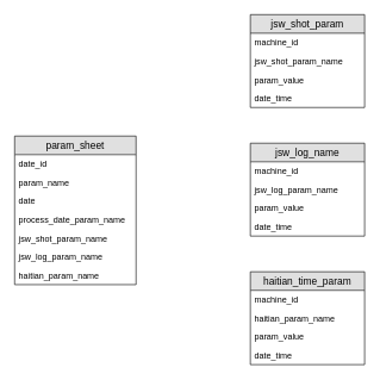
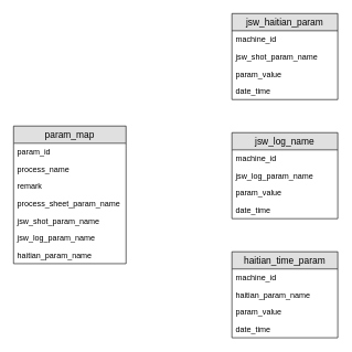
- <mxCell id="2" value="jsw_shot_param" style="swimlane;fontStyle=0;childLayout=stackLayout;horizontal=1;startSize=26;fillColor=#e0e0e0;horizontalStack=0;resizeParent=1;resizeParentMax=0;resizeLast=0;collapsible=1;marginBottom=0;swimlaneFillColor=#ffffff;align=center;fontSize=14;" vertex="1" parent="1"><mxGeometry x="350" y="20" width="160" height="130" as="geometry" /></mxCell>
+ <mxCell id="2" value="jsw_haitian_param" style="swimlane;fontStyle=0;childLayout=stackLayout;horizontal=1;startSize=26;fillColor=#e0e0e0;horizontalStack=0;resizeParent=1;resizeParentMax=0;resizeLast=0;collapsible=1;marginBottom=0;swimlaneFillColor=#ffffff;align=center;fontSize=14;" vertex="1" parent="1"><mxGeometry x="350" y="20" width="160" height="130" as="geometry" /></mxCell>
- <mxCell id="17" value="param_sheet" style="swimlane;fontStyle=0;childLayout=stackLayout;horizontal=1;startSize=26;fillColor=#e0e0e0;horizontalStack=0;resizeParent=1;resizeParentMax=0;resizeLast=0;collapsible=1;marginBottom=0;swimlaneFillColor=#ffffff;align=center;fontSize=14;" vertex="1" parent="1"><mxGeometry x="20" y="190" width="170" height="208" as="geometry" /></mxCell>
+ <mxCell id="17" value="param_map" style="swimlane;fontStyle=0;childLayout=stackLayout;horizontal=1;startSize=26;fillColor=#e0e0e0;horizontalStack=0;resizeParent=1;resizeParentMax=0;resizeLast=0;collapsible=1;marginBottom=0;swimlaneFillColor=#ffffff;align=center;fontSize=14;" vertex="1" parent="1"><mxGeometry x="20" y="190" width="170" height="208" as="geometry" /></mxCell>
- <mxCell id="18" value="date_id" style="text;strokeColor=none;fillColor=none;spacingLeft=4;spacingRight=4;overflow=hidden;rotatable=0;points=[[0,0.5],[1,0.5]];portConstraint=eastwest;fontSize=12;" vertex="1" parent="17"><mxGeometry y="26" width="170" height="26" as="geometry" /></mxCell>
+ <mxCell id="18" value="param_id" style="text;strokeColor=none;fillColor=none;spacingLeft=4;spacingRight=4;overflow=hidden;rotatable=0;points=[[0,0.5],[1,0.5]];portConstraint=eastwest;fontSize=12;" vertex="1" parent="17"><mxGeometry y="26" width="170" height="26" as="geometry" /></mxCell>
- <mxCell id="19" value="param_name" style="text;strokeColor=none;fillColor=none;spacingLeft=4;spacingRight=4;overflow=hidden;rotatable=0;points=[[0,0.5],[1,0.5]];portConstraint=eastwest;fontSize=12;" vertex="1" parent="17"><mxGeometry y="52" width="170" height="26" as="geometry" /></mxCell>
+ <mxCell id="19" value="process_name" style="text;strokeColor=none;fillColor=none;spacingLeft=4;spacingRight=4;overflow=hidden;rotatable=0;points=[[0,0.5],[1,0.5]];portConstraint=eastwest;fontSize=12;" vertex="1" parent="17"><mxGeometry y="52" width="170" height="26" as="geometry" /></mxCell>
- <mxCell id="20" value="date" style="text;strokeColor=none;fillColor=none;spacingLeft=4;spacingRight=4;overflow=hidden;rotatable=0;points=[[0,0.5],[1,0.5]];portConstraint=eastwest;fontSize=12;" vertex="1" parent="17"><mxGeometry y="78" width="170" height="26" as="geometry" /></mxCell>
+ <mxCell id="20" value="remark" style="text;strokeColor=none;fillColor=none;spacingLeft=4;spacingRight=4;overflow=hidden;rotatable=0;points=[[0,0.5],[1,0.5]];portConstraint=eastwest;fontSize=12;" vertex="1" parent="17"><mxGeometry y="78" width="170" height="26" as="geometry" /></mxCell>
- <mxCell id="21" value="process_date_param_name" style="text;strokeColor=none;fillColor=none;spacingLeft=4;spacingRight=4;overflow=hidden;rotatable=0;points=[[0,0.5],[1,0.5]];portConstraint=eastwest;fontSize=12;" vertex="1" parent="17"><mxGeometry y="104" width="170" height="26" as="geometry" /></mxCell>
+ <mxCell id="21" value="process_sheet_param_name" style="text;strokeColor=none;fillColor=none;spacingLeft=4;spacingRight=4;overflow=hidden;rotatable=0;points=[[0,0.5],[1,0.5]];portConstraint=eastwest;fontSize=12;" vertex="1" parent="17"><mxGeometry y="104" width="170" height="26" as="geometry" /></mxCell>
